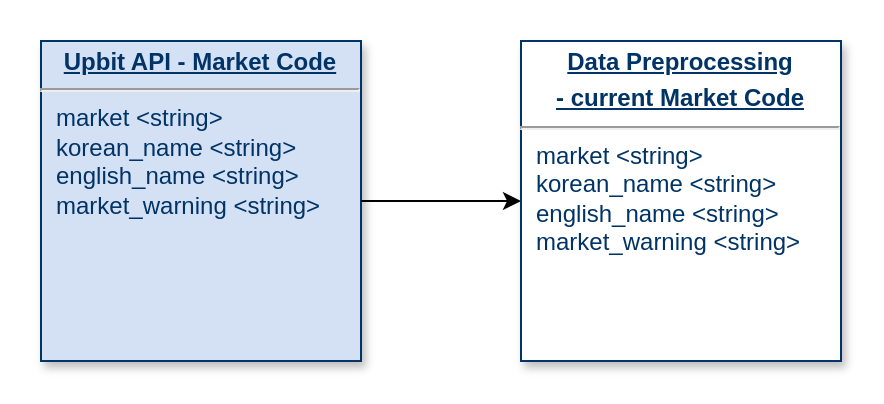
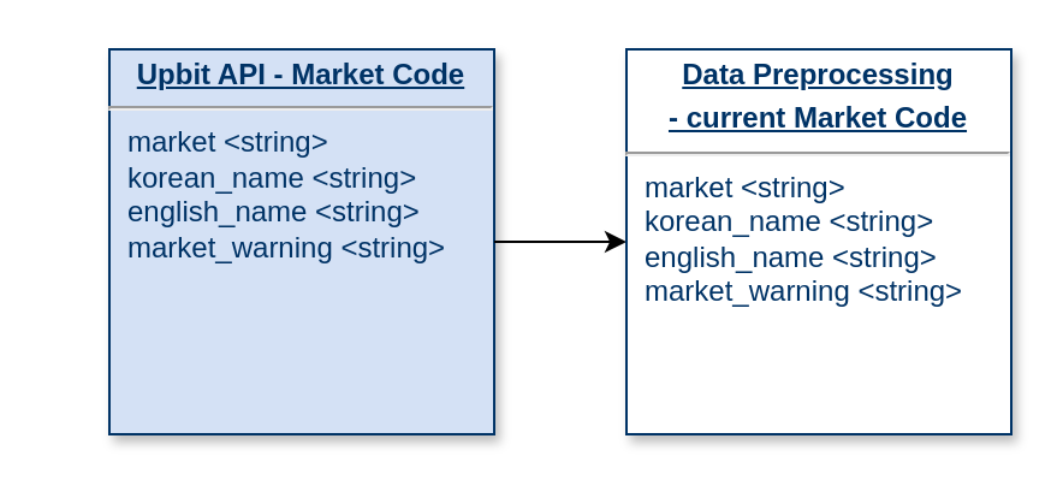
- <mxCell id="2" value="&lt;p style=&quot;margin: 0px ; margin-top: 4px ; text-align: center ; text-decoration: underline&quot;&gt;&lt;strong&gt;Upbit API - Market Code&lt;/strong&gt;&lt;/p&gt;&lt;hr&gt;&lt;p style=&quot;margin: 0px ; margin-left: 8px&quot;&gt;market &amp;lt;string&amp;gt;&lt;/p&gt;&lt;p style=&quot;margin: 0px ; margin-left: 8px&quot;&gt;korean_name &amp;lt;string&amp;gt;&lt;/p&gt;&lt;p style=&quot;margin: 0px ; margin-left: 8px&quot;&gt;english_name &amp;lt;string&amp;gt;&lt;/p&gt;&lt;p style=&quot;margin: 0px ; margin-left: 8px&quot;&gt;market_warning &amp;lt;string&amp;gt;&lt;/p&gt;" style="verticalAlign=top;align=left;overflow=fill;fontSize=12;fontFamily=Helvetica;html=1;strokeColor=#003366;shadow=1;fillColor=#D4E1F5;fontColor=#003366" parent="1" vertex="1"><mxGeometry x="20" y="20" width="160" height="160" as="geometry" /></mxCell>
+ <mxCell id="2" value="&lt;p style=&quot;margin: 0px ; margin-top: 4px ; text-align: center ; text-decoration: underline&quot;&gt;&lt;strong&gt;Upbit API - Market Code&lt;/strong&gt;&lt;/p&gt;&lt;hr&gt;&lt;p style=&quot;margin: 0px ; margin-left: 8px&quot;&gt;market &amp;lt;string&amp;gt;&lt;/p&gt;&lt;p style=&quot;margin: 0px ; margin-left: 8px&quot;&gt;korean_name &amp;lt;string&amp;gt;&lt;/p&gt;&lt;p style=&quot;margin: 0px ; margin-left: 8px&quot;&gt;english_name &amp;lt;string&amp;gt;&lt;/p&gt;&lt;p style=&quot;margin: 0px ; margin-left: 8px&quot;&gt;market_warning &amp;lt;string&amp;gt;&lt;/p&gt;" style="verticalAlign=top;align=left;overflow=fill;fontSize=12;fontFamily=Helvetica;html=1;strokeColor=#003366;shadow=1;fillColor=#D4E1F5;fontColor=#003366" parent="1" vertex="1"><mxGeometry x="45" y="20" width="160" height="160" as="geometry" /></mxCell>
